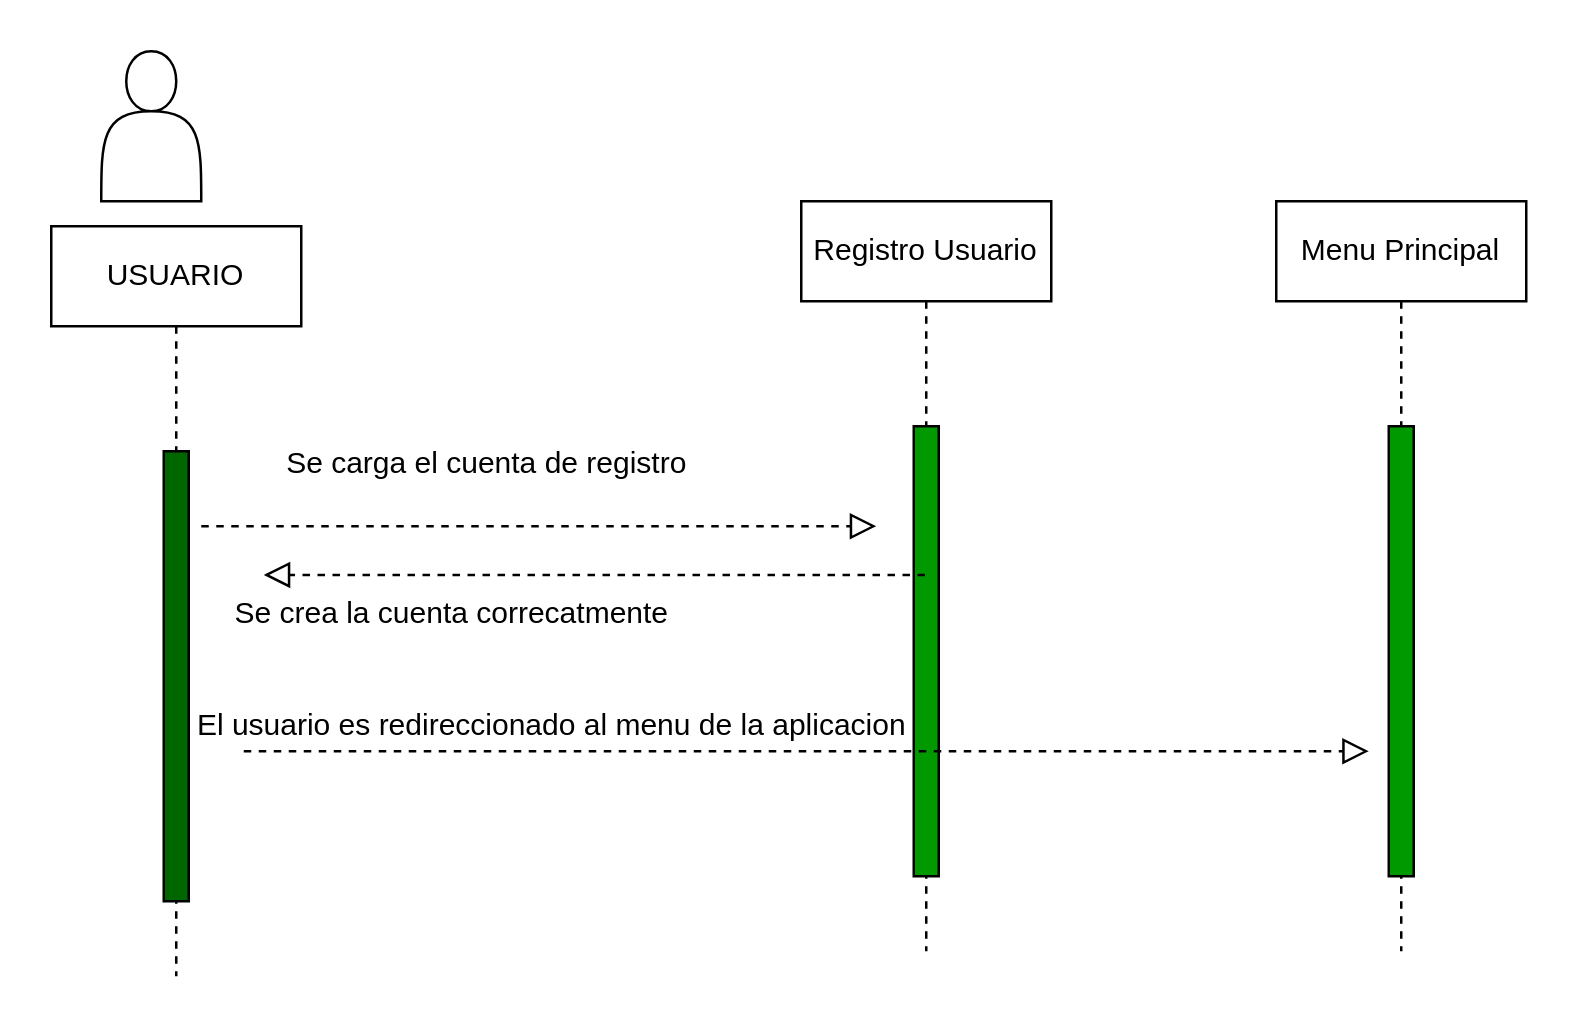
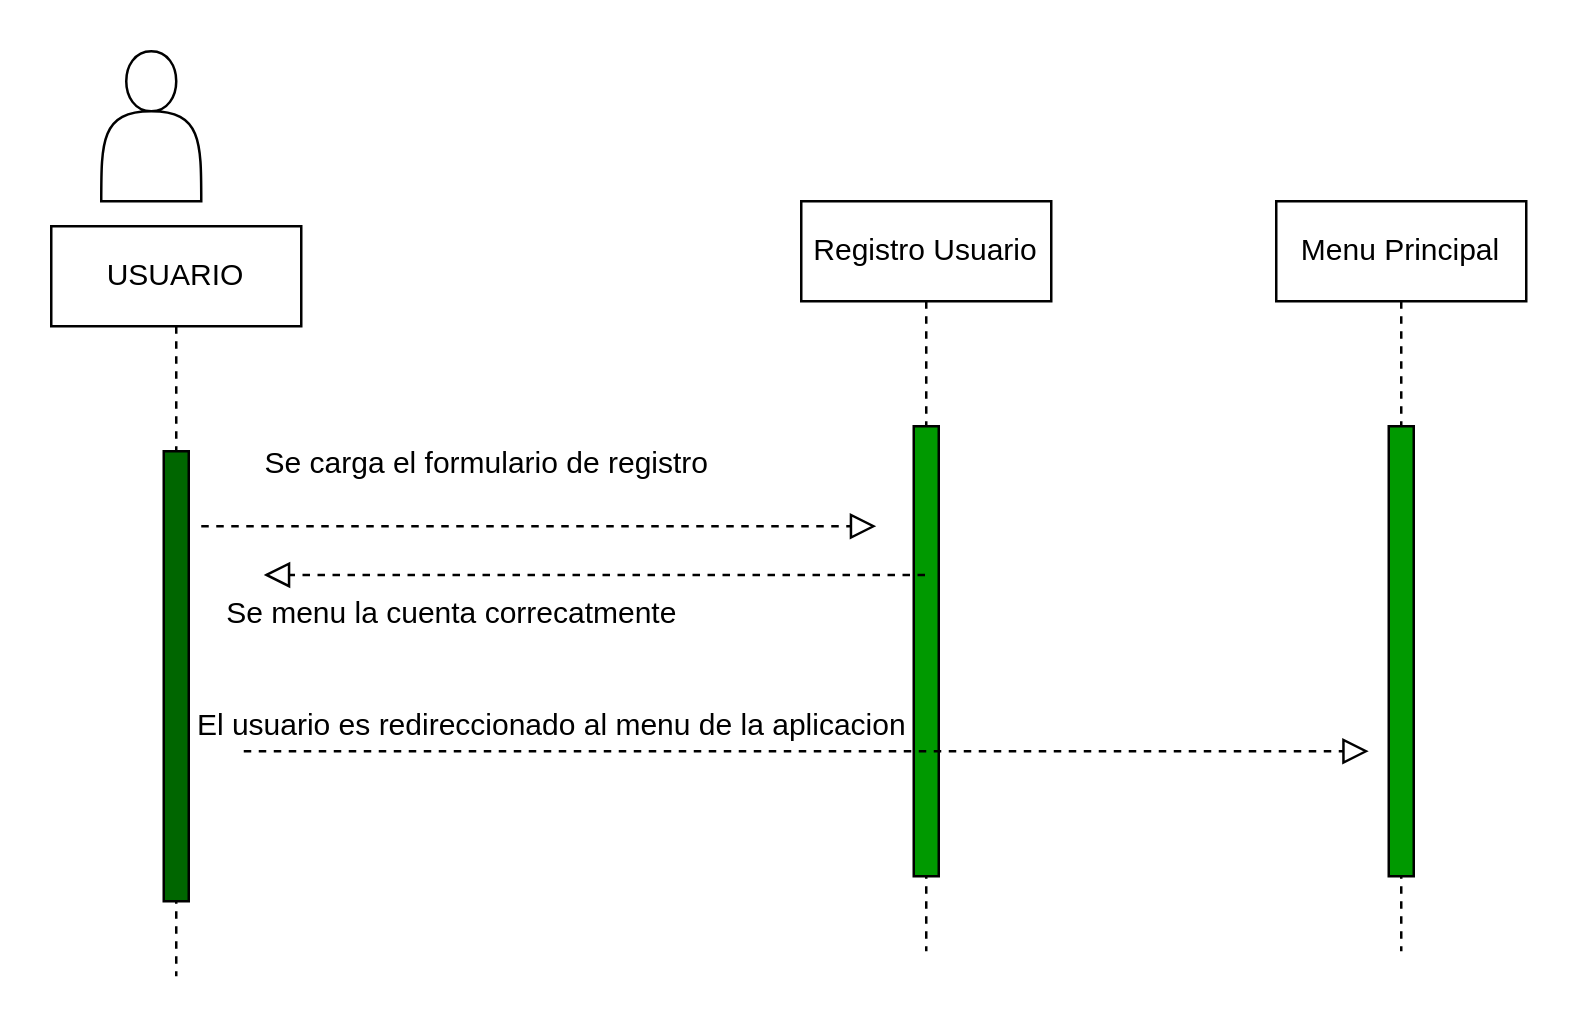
- <mxCell id="10" value="Se carga el cuenta de registro" style="text;html=1;align=center;verticalAlign=middle;resizable=0;points=[];autosize=1;strokeColor=none;fillColor=none;" parent="1" vertex="1"><mxGeometry x="94" y="170" width="200" height="30" as="geometry" /></mxCell>
+ <mxCell id="10" value="Se carga el formulario de registro" style="text;html=1;align=center;verticalAlign=middle;resizable=0;points=[];autosize=1;strokeColor=none;fillColor=none;" parent="1" vertex="1"><mxGeometry x="94" y="170" width="200" height="30" as="geometry" /></mxCell>
- <mxCell id="9" value="Se crea la cuenta correcatmente" style="text;html=1;align=center;verticalAlign=middle;resizable=0;points=[];autosize=1;strokeColor=none;fillColor=none;" parent="1" vertex="1"><mxGeometry x="80" y="230" width="200" height="30" as="geometry" /></mxCell>
+ <mxCell id="9" value="Se menu la cuenta correcatmente" style="text;html=1;align=center;verticalAlign=middle;resizable=0;points=[];autosize=1;strokeColor=none;fillColor=none;" parent="1" vertex="1"><mxGeometry x="80" y="230" width="200" height="30" as="geometry" /></mxCell>
